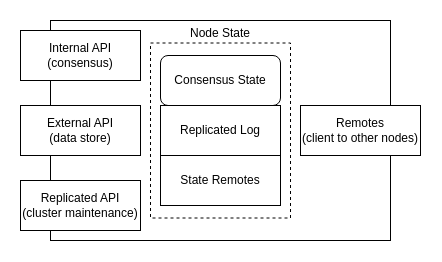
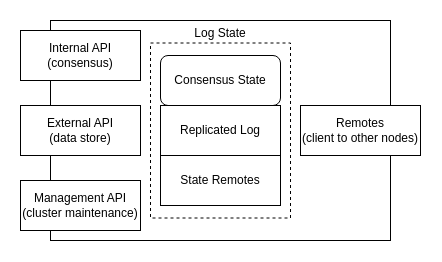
- <mxCell id="11" value="Node State" style="text;html=1;strokeColor=none;fillColor=none;align=center;verticalAlign=middle;whiteSpace=wrap;rounded=0;dashed=1;" vertex="1" parent="1"><mxGeometry x="185" y="22.5" width="70" height="20" as="geometry" /></mxCell>
+ <mxCell id="11" value="Log State" style="text;html=1;strokeColor=none;fillColor=none;align=center;verticalAlign=middle;whiteSpace=wrap;rounded=0;dashed=1;" vertex="1" parent="1"><mxGeometry x="185" y="22.5" width="70" height="20" as="geometry" /></mxCell>
- <mxCell id="6" value="Replicated API&lt;br&gt;(cluster maintenance)" style="rounded=0;whiteSpace=wrap;html=1;" vertex="1" parent="1"><mxGeometry x="20" y="180" width="120" height="50" as="geometry" /></mxCell>
+ <mxCell id="6" value="Management API&lt;br&gt;(cluster maintenance)" style="rounded=0;whiteSpace=wrap;html=1;" vertex="1" parent="1"><mxGeometry x="20" y="180" width="120" height="50" as="geometry" /></mxCell>
